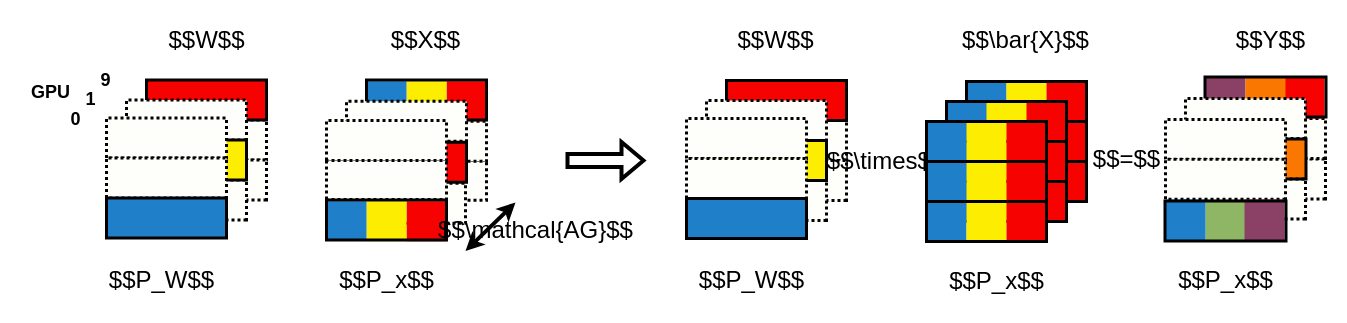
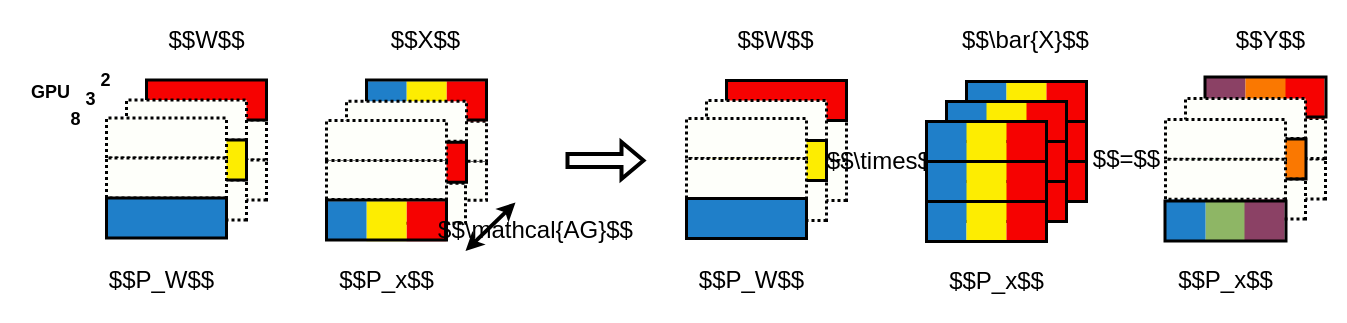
- <mxCell id="54" value="&lt;b&gt;&lt;font style=&quot;font-size: 18px;&quot;&gt;9&lt;/font&gt;&lt;/b&gt;" style="text;html=1;align=center;verticalAlign=middle;resizable=0;points=[];autosize=1;strokeColor=none;fillColor=none;fontSize=24;" parent="1" vertex="1"><mxGeometry x="90" y="58" width="30" height="40" as="geometry" /></mxCell>
+ <mxCell id="54" value="&lt;b&gt;&lt;font style=&quot;font-size: 18px;&quot;&gt;2&lt;/font&gt;&lt;/b&gt;" style="text;html=1;align=center;verticalAlign=middle;resizable=0;points=[];autosize=1;strokeColor=none;fillColor=none;fontSize=24;" parent="1" vertex="1"><mxGeometry x="90" y="58" width="30" height="40" as="geometry" /></mxCell>
- <mxCell id="53" value="&lt;b&gt;&lt;font style=&quot;font-size: 18px;&quot;&gt;1&lt;/font&gt;&lt;/b&gt;" style="text;html=1;align=center;verticalAlign=middle;resizable=0;points=[];autosize=1;strokeColor=none;fillColor=none;fontSize=24;" parent="1" vertex="1"><mxGeometry x="75" y="76.5" width="30" height="40" as="geometry" /></mxCell>
+ <mxCell id="53" value="&lt;b&gt;&lt;font style=&quot;font-size: 18px;&quot;&gt;3&lt;/font&gt;&lt;/b&gt;" style="text;html=1;align=center;verticalAlign=middle;resizable=0;points=[];autosize=1;strokeColor=none;fillColor=none;fontSize=24;" parent="1" vertex="1"><mxGeometry x="75" y="76.5" width="30" height="40" as="geometry" /></mxCell>
- <mxCell id="56" value="&lt;b&gt;&lt;font style=&quot;font-size: 18px;&quot;&gt;0&lt;/font&gt;&lt;/b&gt;" style="text;html=1;align=center;verticalAlign=middle;resizable=0;points=[];autosize=1;strokeColor=none;fillColor=none;fontSize=24;" parent="1" vertex="1"><mxGeometry x="60" y="97" width="30" height="40" as="geometry" /></mxCell>
+ <mxCell id="56" value="&lt;b&gt;&lt;font style=&quot;font-size: 18px;&quot;&gt;8&lt;/font&gt;&lt;/b&gt;" style="text;html=1;align=center;verticalAlign=middle;resizable=0;points=[];autosize=1;strokeColor=none;fillColor=none;fontSize=24;" parent="1" vertex="1"><mxGeometry x="60" y="97" width="30" height="40" as="geometry" /></mxCell>
